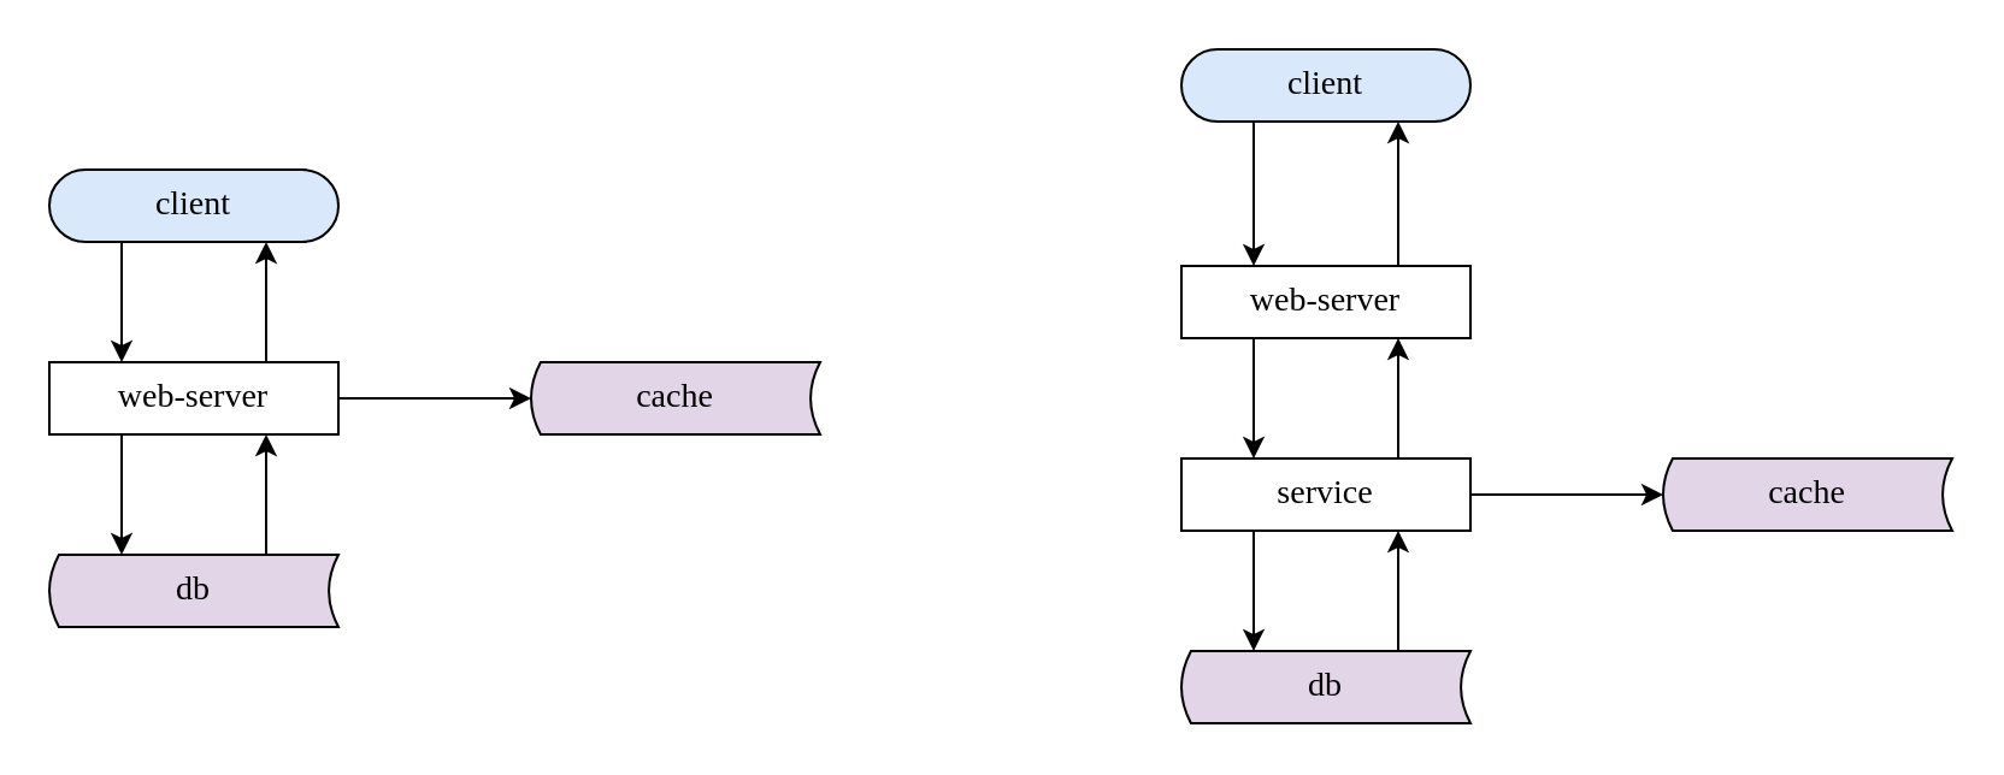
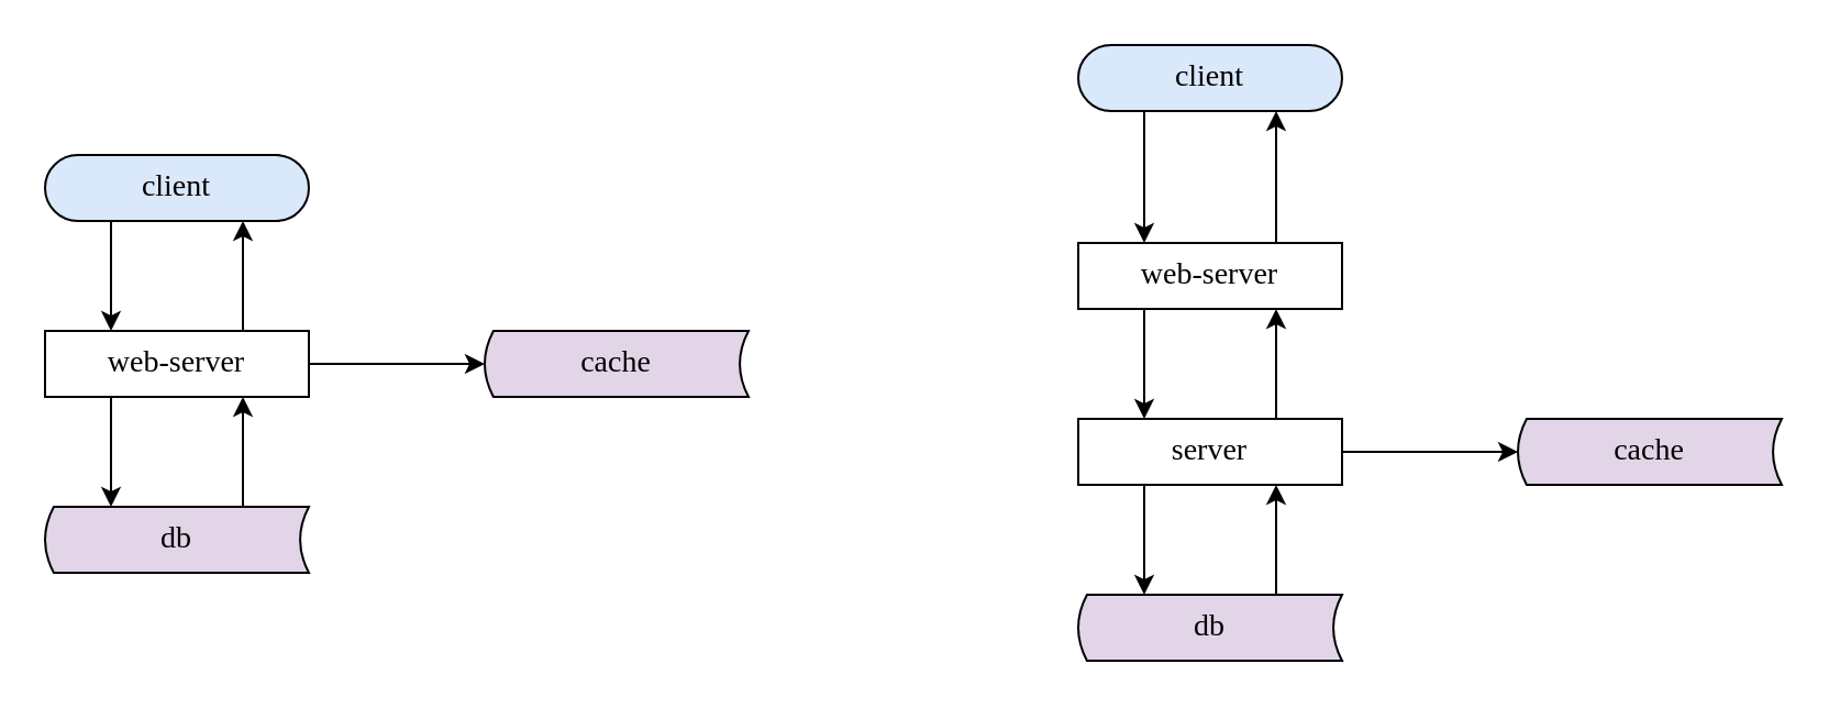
- <mxCell id="16" value="service" style="rounded=0;whiteSpace=wrap;html=1;fontFamily=Verdana;fontSize=14;" vertex="1" parent="1"><mxGeometry x="490" y="190" width="120" height="30" as="geometry" /></mxCell>
+ <mxCell id="16" value="server" style="rounded=0;whiteSpace=wrap;html=1;fontFamily=Verdana;fontSize=14;" vertex="1" parent="1"><mxGeometry x="490" y="190" width="120" height="30" as="geometry" /></mxCell>
